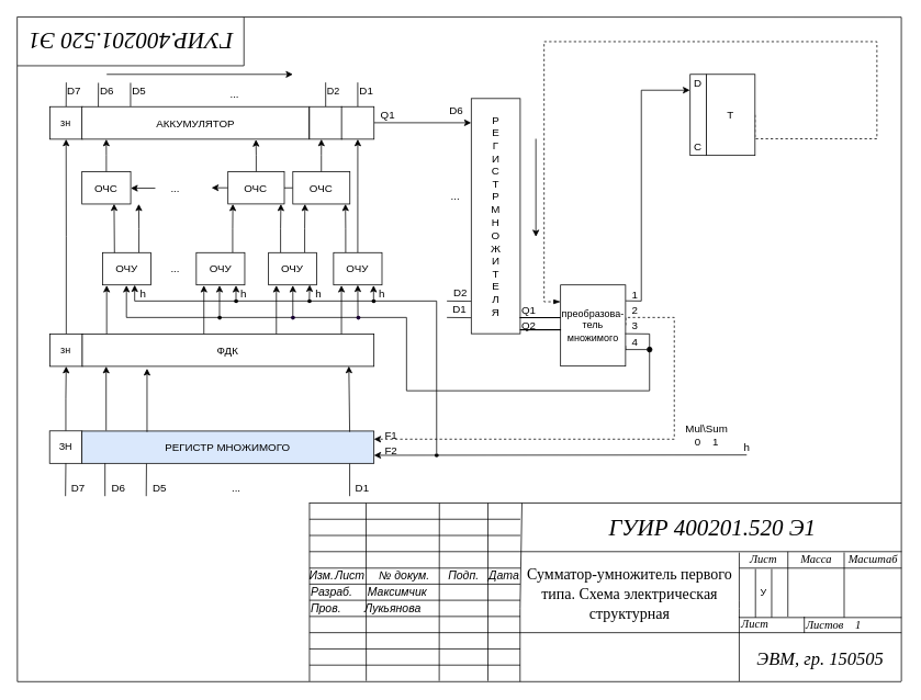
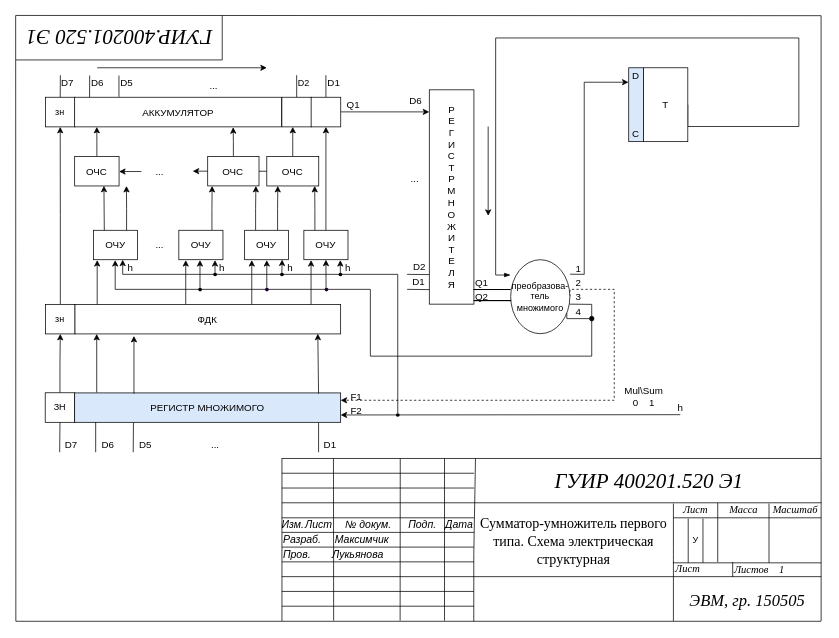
- <mxCell id="55" style="edgeStyle=orthogonalEdgeStyle;rounded=0;orthogonalLoop=1;jettySize=auto;html=1;exitX=1;exitY=0.5;exitDx=0;exitDy=0;entryX=-0.002;entryY=0.207;entryDx=0;entryDy=0;fontSize=13;fontFamily=Arial;fontSource=https%3A%2F%2Ffonts.googleapis.com%2Fcss%3Ffamily%3DArial;endArrow=blockThin;endFill=1;entryPerimeter=0;dashed=1;" parent="1" source="56" target="123" edge="1"><mxGeometry relative="1" as="geometry"><Array as="points"><mxPoint x="916" y="168" /><mxPoint x="1064" y="168" /><mxPoint x="1064" y="50" /><mxPoint x="660" y="50" /><mxPoint x="660" y="366" /></Array></mxGeometry></mxCell>
+ <mxCell id="55" style="edgeStyle=orthogonalEdgeStyle;rounded=0;orthogonalLoop=1;jettySize=auto;html=1;exitX=1;exitY=0.5;exitDx=0;exitDy=0;entryX=-0.002;entryY=0.207;entryDx=0;entryDy=0;fontSize=13;fontFamily=Arial;fontSource=https%3A%2F%2Ffonts.googleapis.com%2Fcss%3Ffamily%3DArial;endArrow=blockThin;endFill=1;entryPerimeter=0;" parent="1" source="56" target="123" edge="1"><mxGeometry relative="1" as="geometry"><Array as="points"><mxPoint x="916" y="168" /><mxPoint x="1064" y="168" /><mxPoint x="1064" y="50" /><mxPoint x="660" y="50" /><mxPoint x="660" y="366" /></Array></mxGeometry></mxCell>
- <mxCell id="58" value="D&lt;br style=&quot;font-size: 13px;&quot;&gt;&lt;br style=&quot;font-size: 13px;&quot;&gt;&lt;br style=&quot;font-size: 13px;&quot;&gt;&lt;br style=&quot;font-size: 13px;&quot;&gt;&lt;br style=&quot;font-size: 13px;&quot;&gt;C" style="rounded=0;whiteSpace=wrap;html=1;fontFamily=Arial;fontSource=https%3A%2F%2Ffonts.googleapis.com%2Fcss%3Ffamily%3DArial;fontSize=13;" parent="1" vertex="1"><mxGeometry x="837.3" y="89.74" width="19.84" height="98.43" as="geometry" /></mxCell>
+ <mxCell id="58" value="D&lt;br style=&quot;font-size: 13px;&quot;&gt;&lt;br style=&quot;font-size: 13px;&quot;&gt;&lt;br style=&quot;font-size: 13px;&quot;&gt;&lt;br style=&quot;font-size: 13px;&quot;&gt;&lt;br style=&quot;font-size: 13px;&quot;&gt;C" style="rounded=0;whiteSpace=wrap;html=1;fontFamily=Arial;fontSource=https%3A%2F%2Ffonts.googleapis.com%2Fcss%3Ffamily%3DArial;fontSize=13;fillColor=#dae8fc;" parent="1" vertex="1"><mxGeometry x="837.3" y="89.74" width="19.84" height="98.43" as="geometry" /></mxCell>
- <mxCell id="123" value="преобразова-&lt;br style=&quot;font-size: 12px;&quot;&gt;тель множимого" style="whiteSpace=wrap;html=1;fontFamily=Arial;fontSource=https%3A%2F%2Ffonts.googleapis.com%2Fcss%3Ffamily%3DArial;fontSize=12;" parent="1" vertex="1"><mxGeometry x="680" y="345.5" width="78.88" height="98.57" as="geometry" /></mxCell>
+ <mxCell id="123" value="преобразова-&lt;br style=&quot;font-size: 12px;&quot;&gt;тель множимого" style="ellipse;whiteSpace=wrap;html=1;fontFamily=Arial;fontSource=https%3A%2F%2Ffonts.googleapis.com%2Fcss%3Ffamily%3DArial;fontSize=12;" parent="1" vertex="1"><mxGeometry x="680" y="345.5" width="78.88" height="98.57" as="geometry" /></mxCell>
